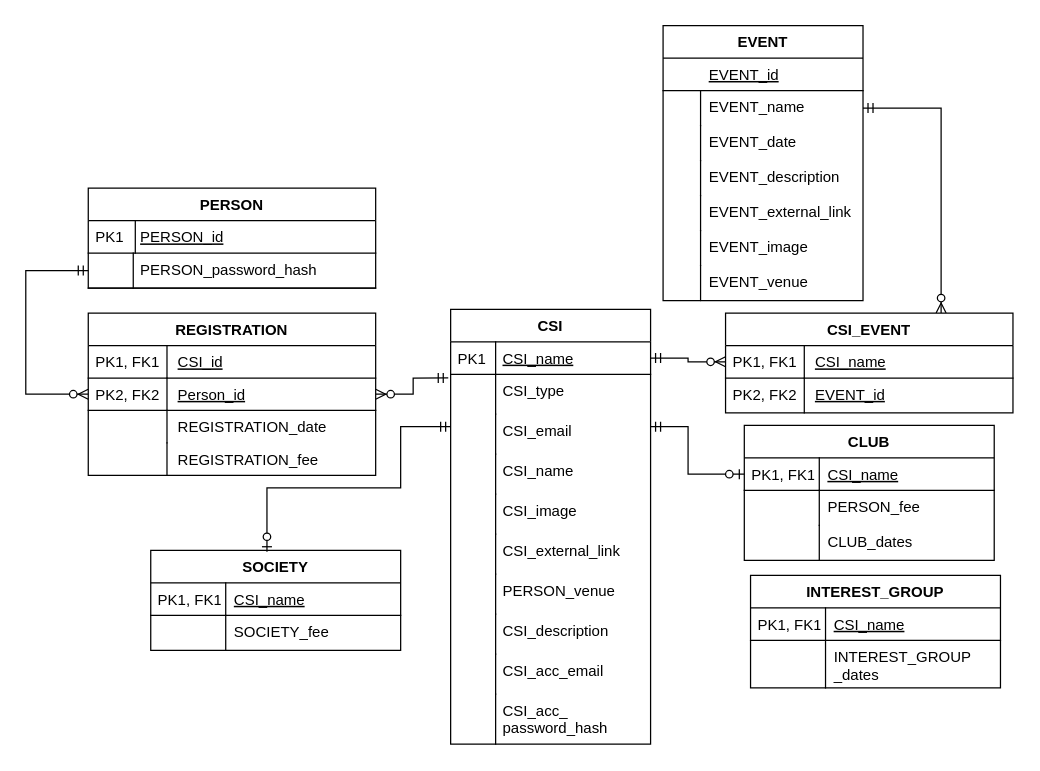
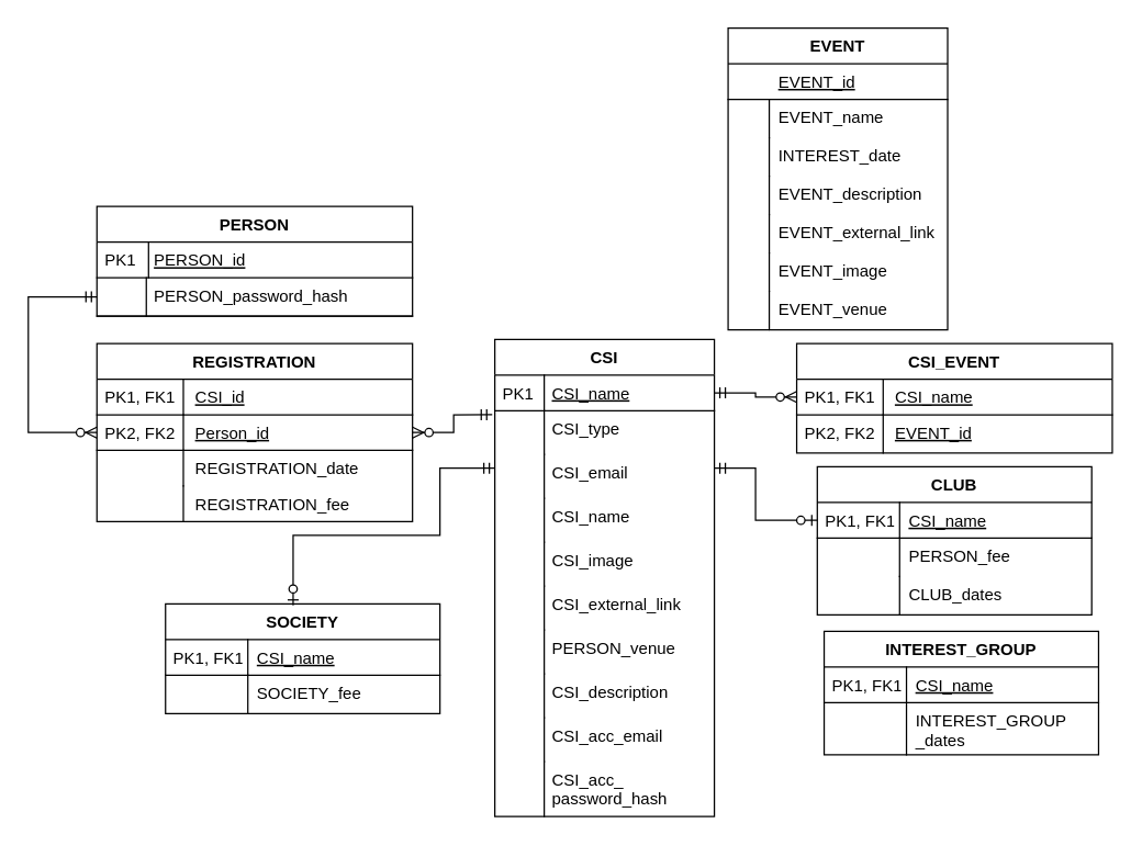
- <mxCell id="61" value="EVENT_date" style="shape=partialRectangle;top=0;left=0;right=0;bottom=0;align=left;verticalAlign=top;fillColor=none;spacingLeft=35;spacingRight=4;overflow=hidden;rotatable=0;points=[[0,0.5],[1,0.5]];portConstraint=eastwest;dropTarget=0;rounded=0;shadow=0;strokeWidth=1;" parent="57" vertex="1"><mxGeometry y="80" width="160" height="28" as="geometry" /></mxCell>
+ <mxCell id="61" value="INTEREST_date" style="shape=partialRectangle;top=0;left=0;right=0;bottom=0;align=left;verticalAlign=top;fillColor=none;spacingLeft=35;spacingRight=4;overflow=hidden;rotatable=0;points=[[0,0.5],[1,0.5]];portConstraint=eastwest;dropTarget=0;rounded=0;shadow=0;strokeWidth=1;" parent="57" vertex="1"><mxGeometry y="80" width="160" height="28" as="geometry" /></mxCell>
- <mxCell id="72" style="edgeStyle=orthogonalEdgeStyle;rounded=0;orthogonalLoop=1;jettySize=auto;html=1;exitX=0.75;exitY=0;exitDx=0;exitDy=0;entryX=1;entryY=0.5;entryDx=0;entryDy=0;startArrow=ERzeroToMany;startFill=1;endArrow=ERmandOne;endFill=0;" parent="1" source="73" target="59" edge="1"><mxGeometry relative="1" as="geometry" /></mxCell>
